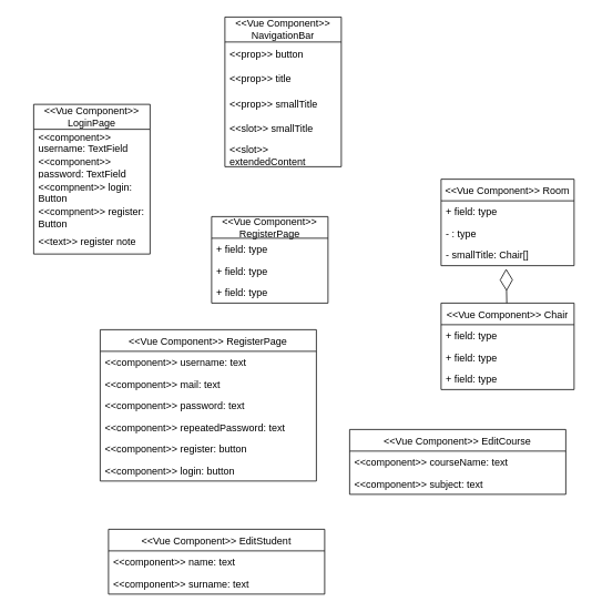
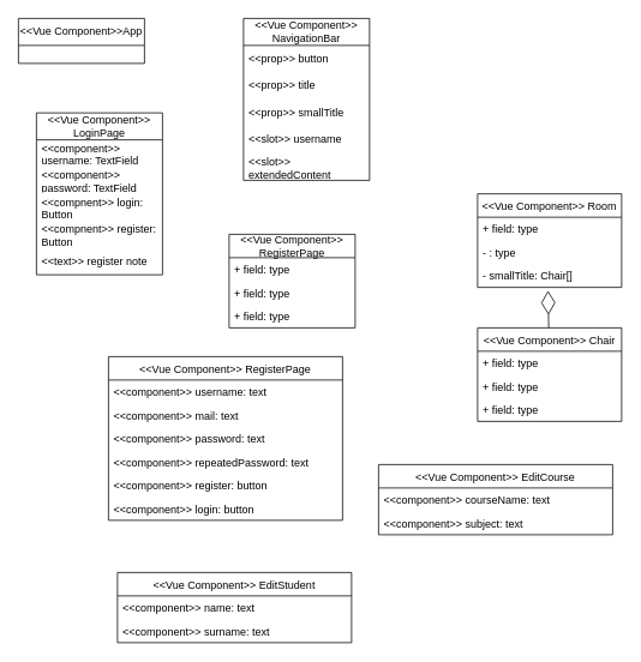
+ <mxCell id="2" value="&amp;lt;&amp;lt;Vue Component&amp;gt;&amp;gt;App" style="swimlane;fontStyle=0;childLayout=stackLayout;horizontal=1;startSize=30;horizontalStack=0;resizeParent=1;resizeParentMax=0;resizeLast=0;collapsible=1;marginBottom=0;whiteSpace=wrap;html=1;" vertex="1" parent="1"><mxGeometry x="20" y="20" width="140" height="50" as="geometry" /></mxCell>
- <mxCell id="7" value="&amp;lt;&amp;lt;slot&amp;gt;&amp;gt; smallTitle" style="text;strokeColor=none;fillColor=none;align=left;verticalAlign=middle;spacingLeft=4;spacingRight=4;overflow=hidden;points=[[0,0.5],[1,0.5]];portConstraint=eastwest;rotatable=0;whiteSpace=wrap;html=1;" vertex="1" parent="3"><mxGeometry y="120" width="140" height="30" as="geometry" /></mxCell>
+ <mxCell id="7" value="&amp;lt;&amp;lt;slot&amp;gt;&amp;gt; username" style="text;strokeColor=none;fillColor=none;align=left;verticalAlign=middle;spacingLeft=4;spacingRight=4;overflow=hidden;points=[[0,0.5],[1,0.5]];portConstraint=eastwest;rotatable=0;whiteSpace=wrap;html=1;" vertex="1" parent="3"><mxGeometry y="120" width="140" height="30" as="geometry" /></mxCell>
